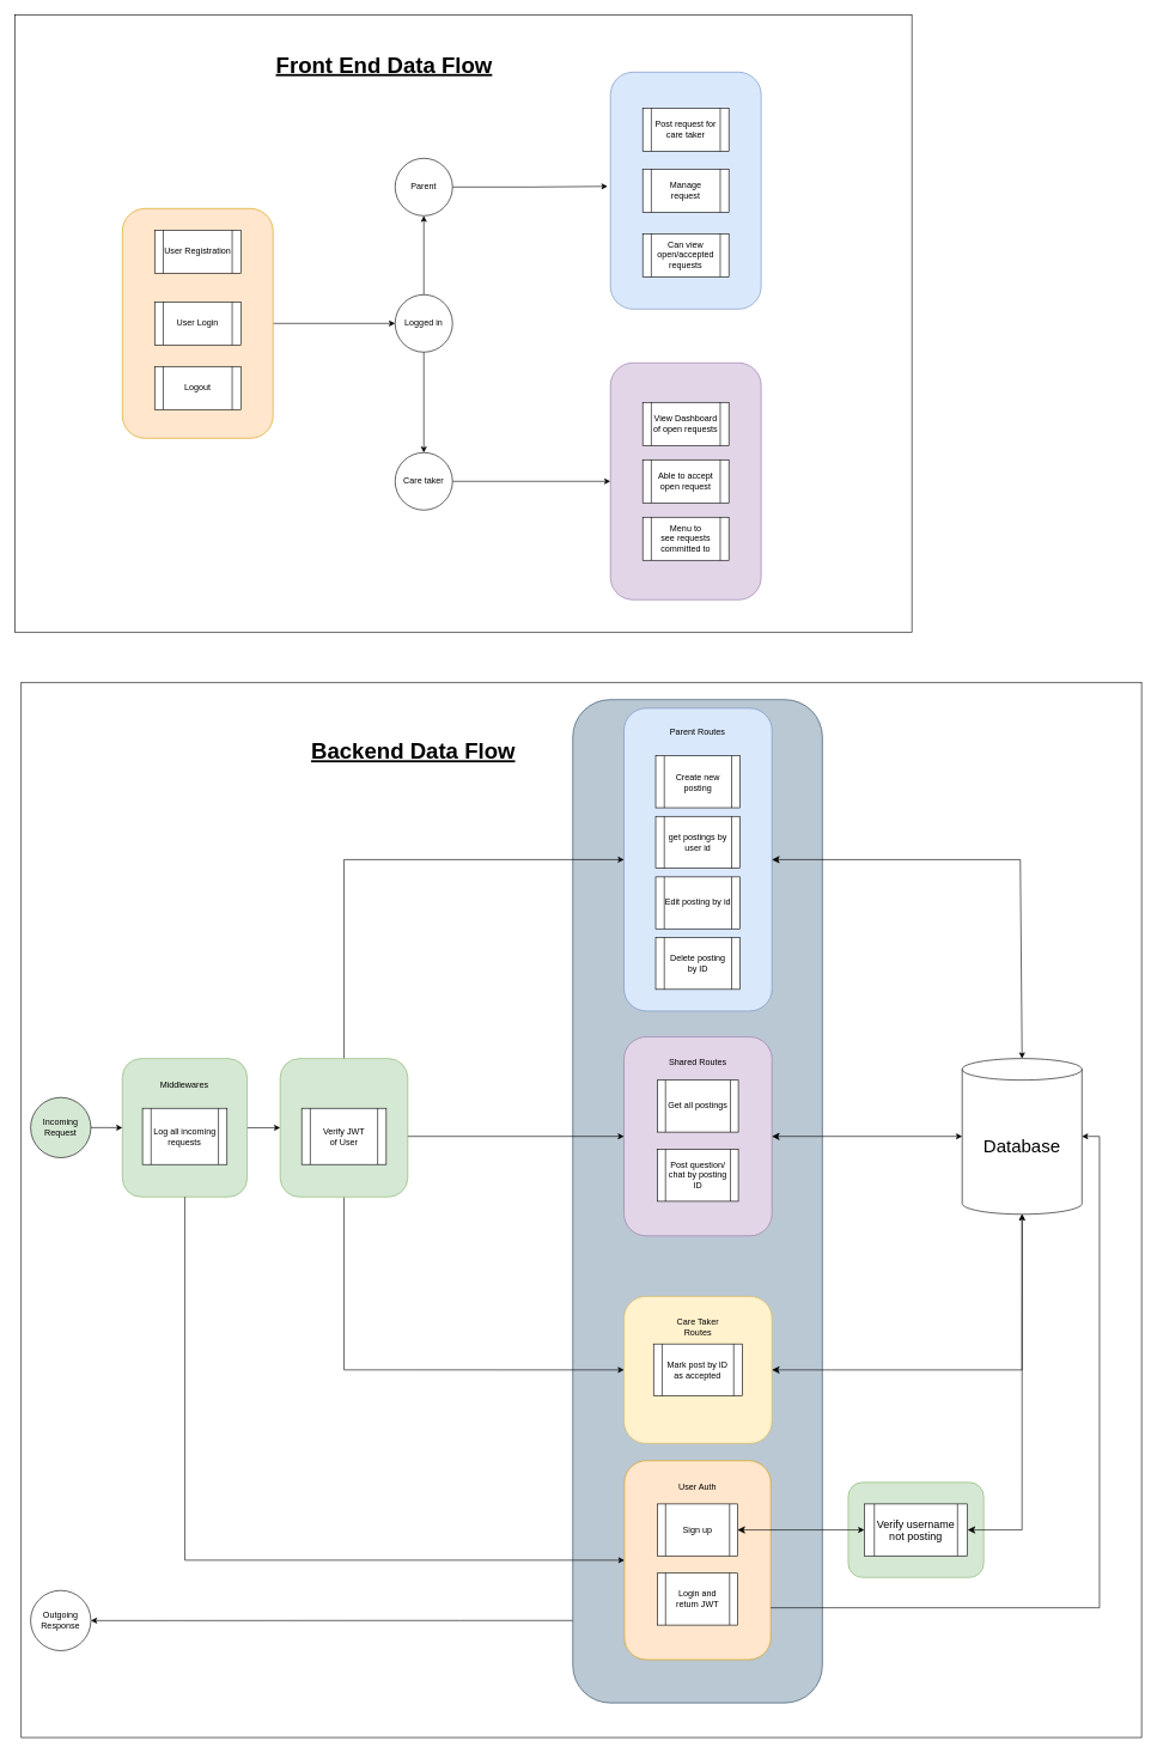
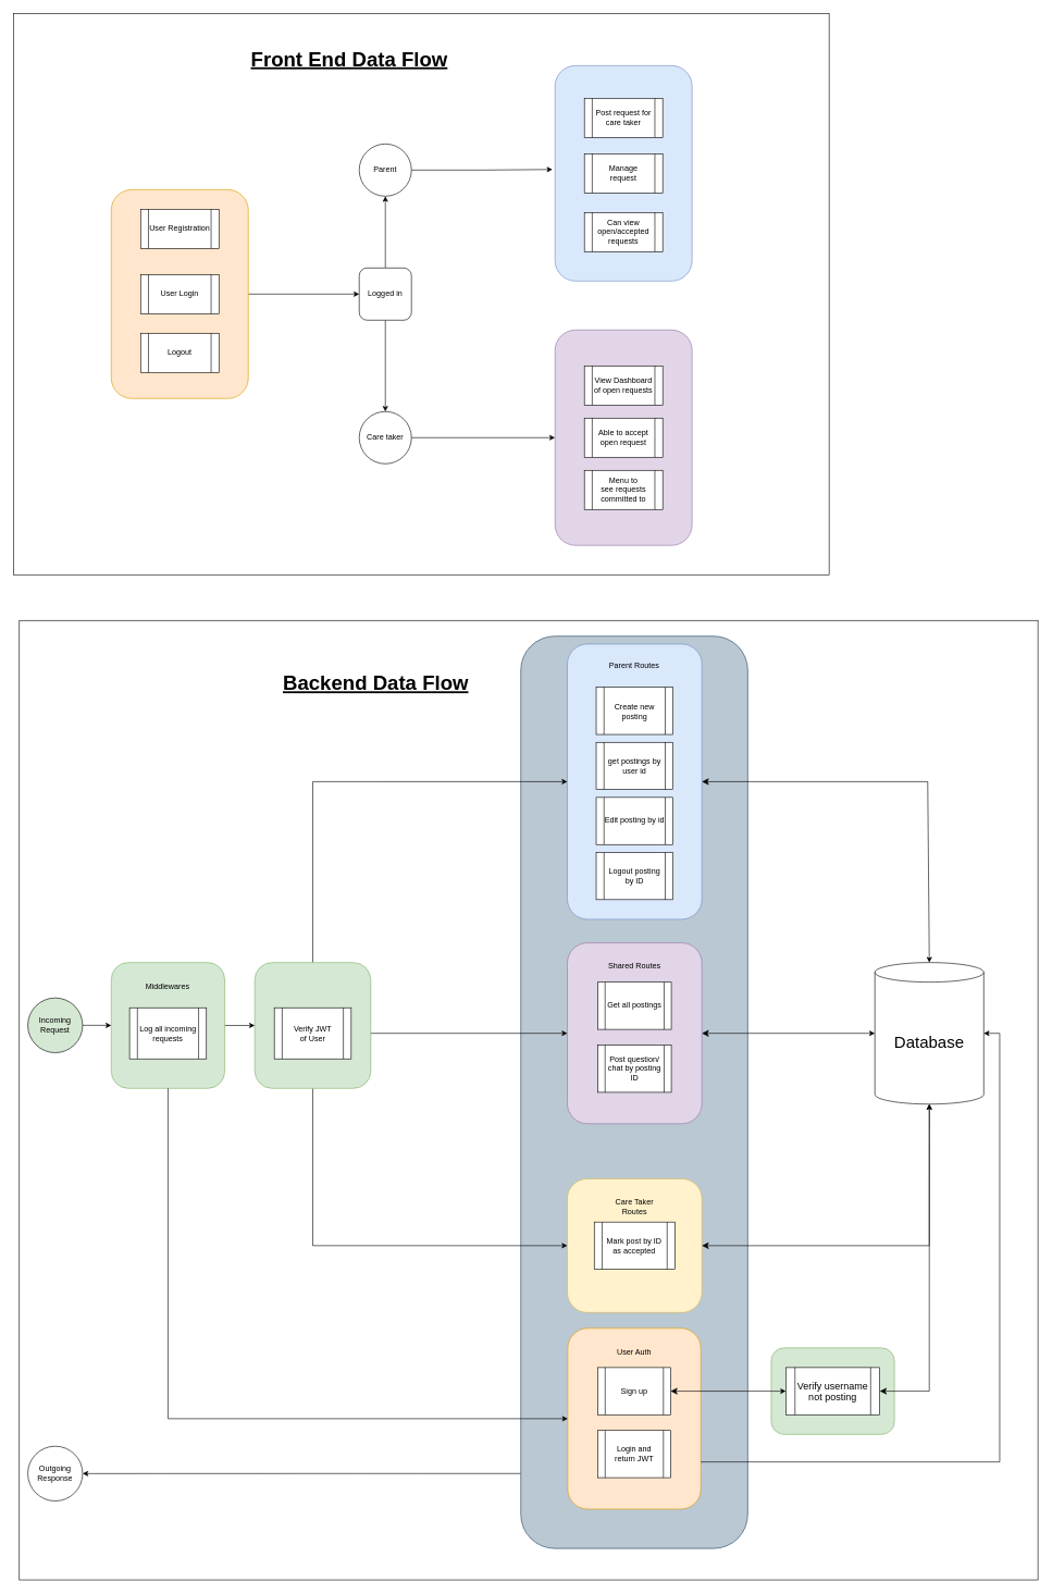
- <mxCell id="6" value="Logged in" style="ellipse;whiteSpace=wrap;html=1;aspect=fixed;" vertex="1" parent="1"><mxGeometry x="550" y="410" width="80" height="80" as="geometry" /></mxCell>
+ <mxCell id="6" value="Logged in" style="whiteSpace=wrap;html=1;aspect=fixed;rounded=1;" vertex="1" parent="1"><mxGeometry x="550" y="410" width="80" height="80" as="geometry" /></mxCell>
- <mxCell id="46" value="Delete posting by ID" style="shape=process;whiteSpace=wrap;html=1;backgroundOutline=1;fontSize=12;" vertex="1" parent="41"><mxGeometry x="44.176" y="319.303" width="117.802" height="72.295" as="geometry" /></mxCell>
+ <mxCell id="46" value="Logout posting by ID" style="shape=process;whiteSpace=wrap;html=1;backgroundOutline=1;fontSize=12;" vertex="1" parent="41"><mxGeometry x="44.176" y="319.303" width="117.802" height="72.295" as="geometry" /></mxCell>
